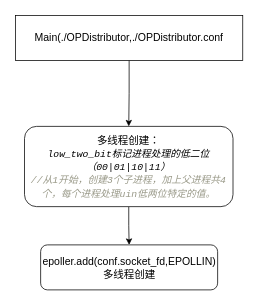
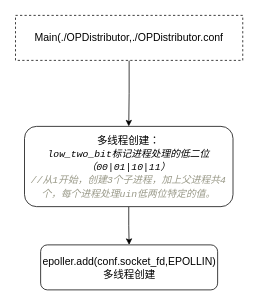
- <mxCell id="3" value="&lt;font style=&quot;font-size: 14px;&quot;&gt;Main(./OPDistributor,./OPDistributor.conf&lt;/font&gt;" style="rounded=0;whiteSpace=wrap;html=1;" vertex="1" parent="1"><mxGeometry x="20" y="20" width="303" height="60" as="geometry" /></mxCell>
+ <mxCell id="3" value="&lt;font style=&quot;font-size: 14px;&quot;&gt;Main(./OPDistributor,./OPDistributor.conf&lt;/font&gt;" style="rounded=0;whiteSpace=wrap;html=1;dashed=1;" vertex="1" parent="1"><mxGeometry x="20" y="20" width="303" height="60" as="geometry" /></mxCell>
